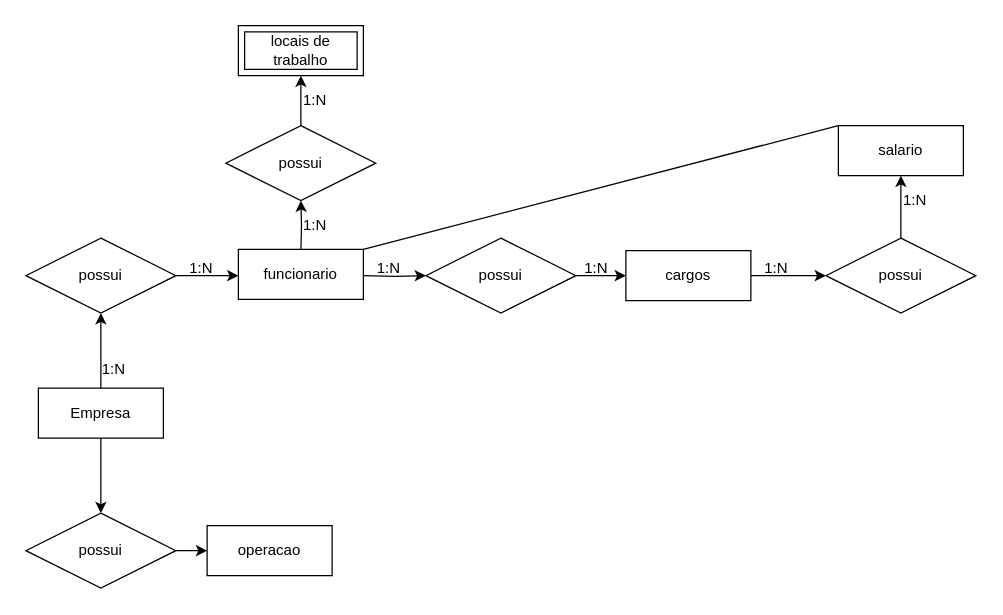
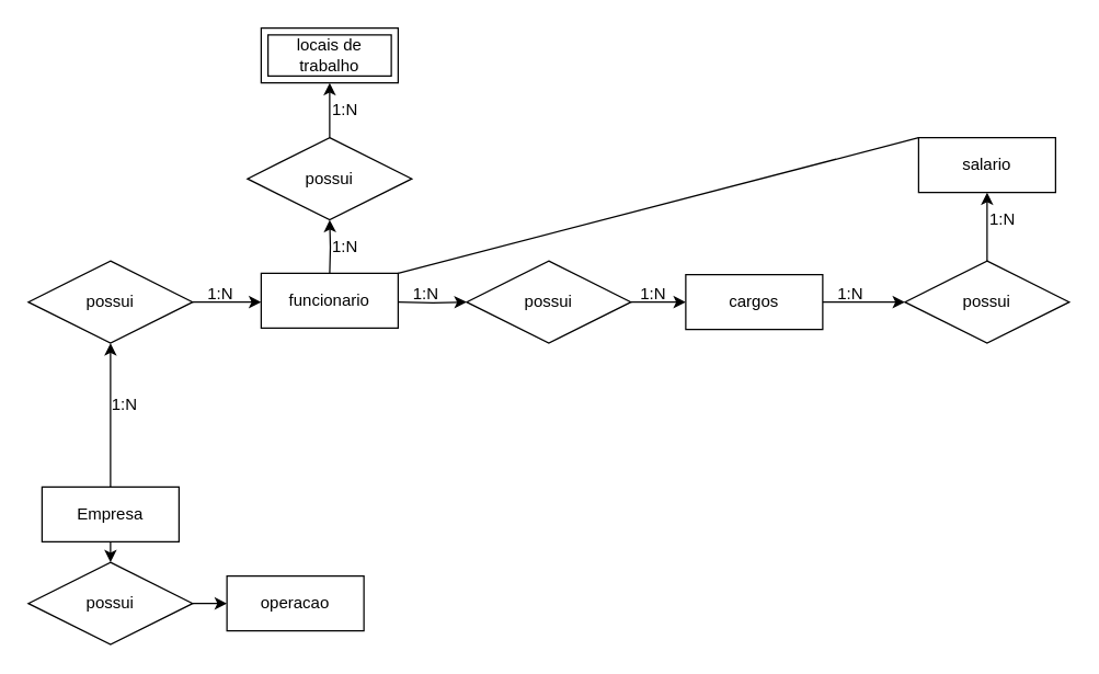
- <mxCell id="4" value="Empresa" style="whiteSpace=wrap;html=1;align=center;" vertex="1" parent="1"><mxGeometry x="30" y="310" width="100" height="40" as="geometry" /></mxCell>
+ <mxCell id="4" value="Empresa" style="whiteSpace=wrap;html=1;align=center;" vertex="1" parent="1"><mxGeometry x="30" y="355" width="100" height="40" as="geometry" /></mxCell>
